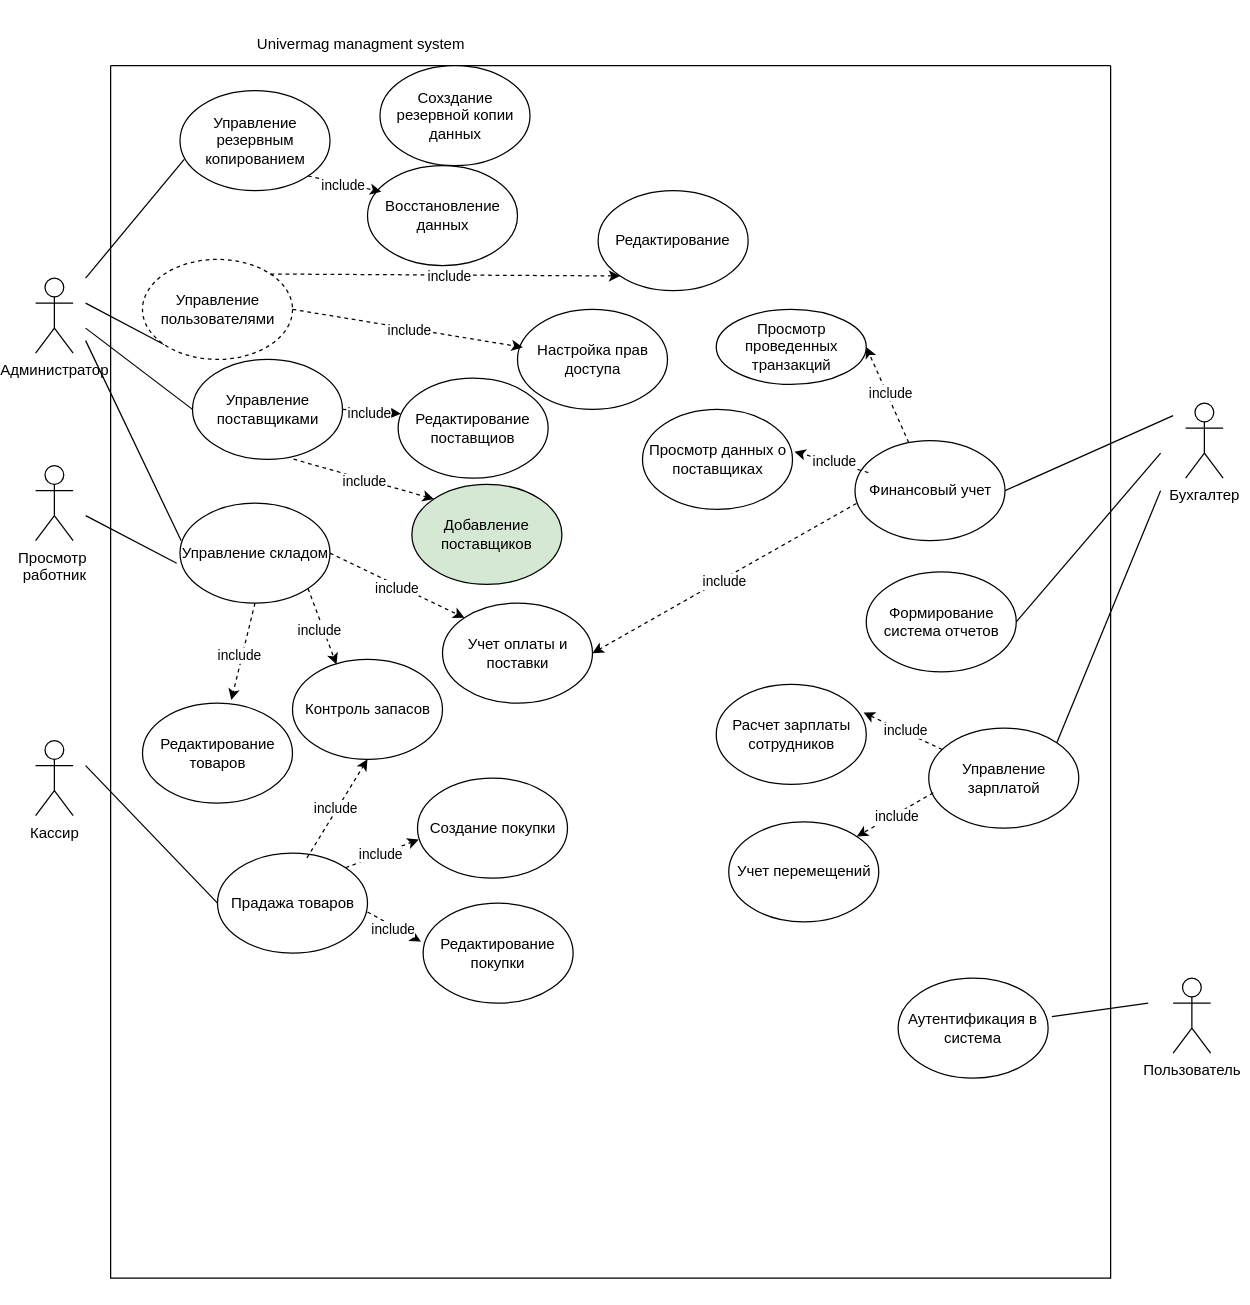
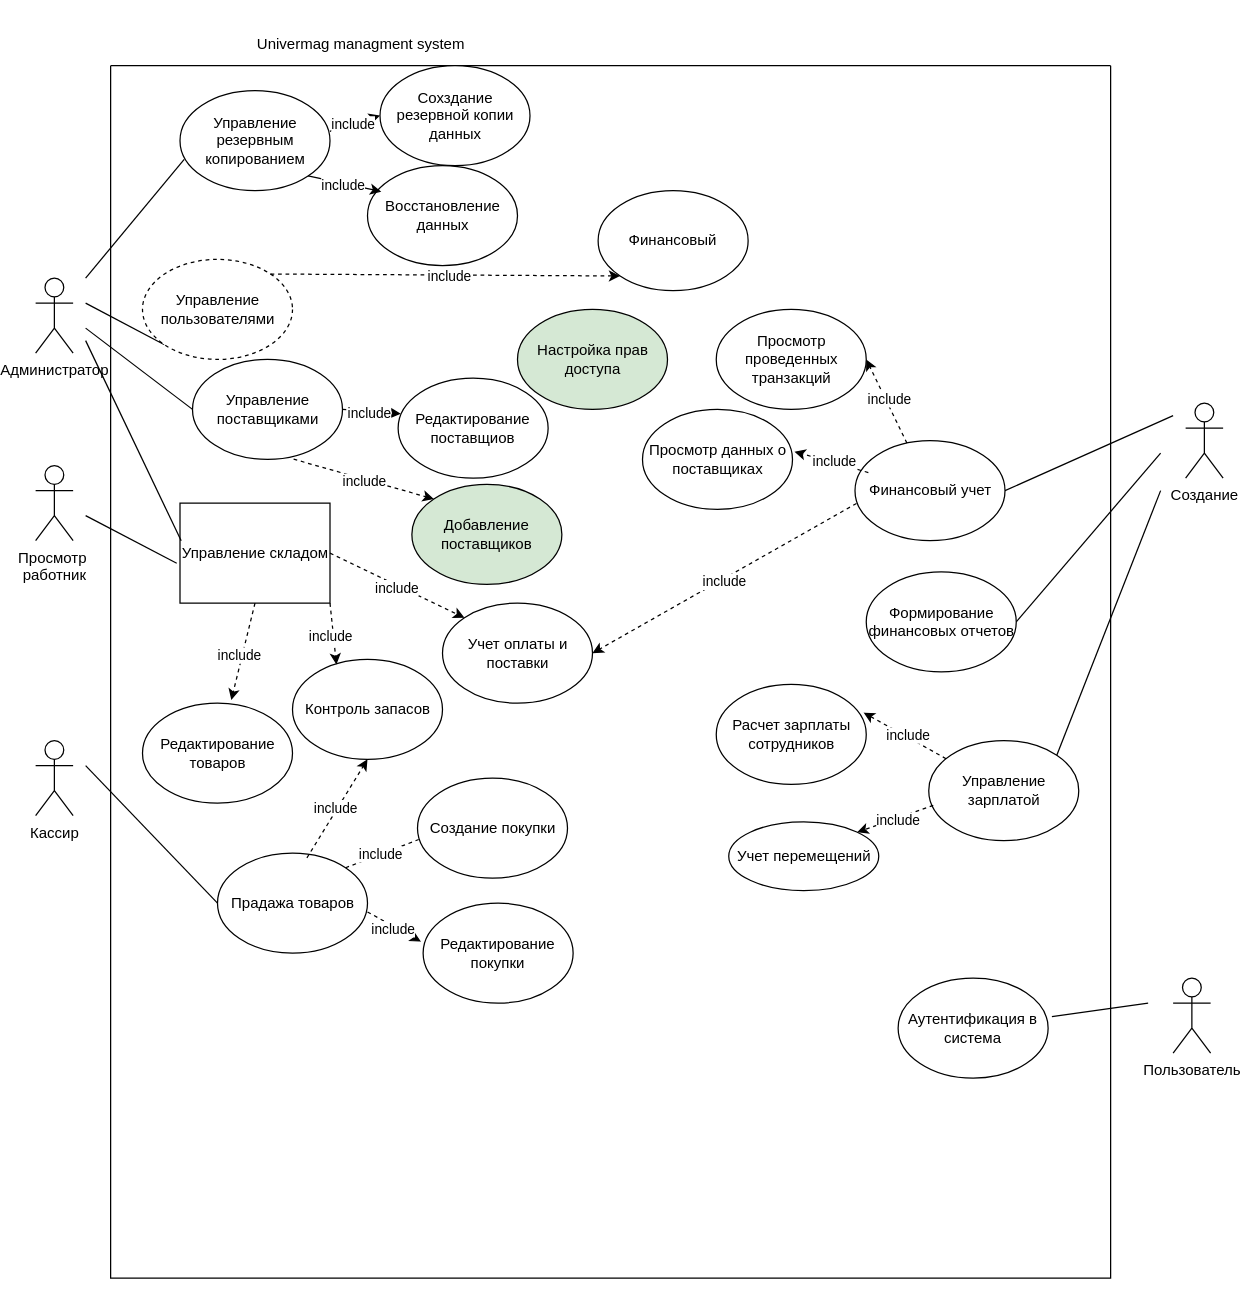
+ <mxCell id="63" value="" style="endArrow=classic;html=1;rounded=0;dashed=1;entryX=0;entryY=0.5;entryDx=0;entryDy=0;jumpStyle=arc;jumpSize=10;exitX=0.999;exitY=0.407;exitDx=0;exitDy=0;exitPerimeter=0;" edge="1" parent="10" source="61" target="62"><mxGeometry width="50" height="50" relative="1" as="geometry"><mxPoint x="162" y="162" as="sourcePoint" /><mxPoint x="400" y="150" as="targetPoint" /></mxGeometry></mxCell>
+ <mxCell id="64" value="include" style="edgeLabel;html=1;align=center;verticalAlign=middle;resizable=0;points=[];" vertex="1" connectable="0" parent="63"><mxGeometry x="0.042" relative="1" as="geometry"><mxPoint x="-3" y="1" as="offset" /></mxGeometry></mxCell>
- <mxCell id="66" value="" style="endArrow=classic;html=1;rounded=0;dashed=1;jumpStyle=arc;jumpSize=10;exitX=1;exitY=1;exitDx=0;exitDy=0;entryX=0.092;entryY=0.26;entryDx=0;entryDy=0;entryPerimeter=0;" edge="1" parent="10" source="61" target="65"><mxGeometry width="50" height="50" relative="1" as="geometry"><mxPoint x="138" y="177" as="sourcePoint" /><mxPoint x="210" y="110" as="targetPoint" /></mxGeometry></mxCell>
+ <mxCell id="66" value="" style="endArrow=classic;html=1;rounded=0;dashed=0;jumpStyle=arc;jumpSize=10;exitX=1;exitY=1;exitDx=0;exitDy=0;entryX=0.092;entryY=0.26;entryDx=0;entryDy=0;entryPerimeter=0;" edge="1" parent="10" source="61" target="65"><mxGeometry width="50" height="50" relative="1" as="geometry"><mxPoint x="138" y="177" as="sourcePoint" /><mxPoint x="210" y="110" as="targetPoint" /></mxGeometry></mxCell>
- <mxCell id="12" value="Редактирование" style="ellipse;whiteSpace=wrap;html=1;" parent="10" vertex="1"><mxGeometry x="390" y="100" width="120" height="80" as="geometry" /></mxCell>
+ <mxCell id="12" value="Финансовый" style="ellipse;whiteSpace=wrap;html=1;" parent="10" vertex="1"><mxGeometry x="390" y="100" width="120" height="80" as="geometry" /></mxCell>
- <mxCell id="23" value="" style="endArrow=classic;html=1;rounded=0;dashed=1;entryX=0.035;entryY=0.379;entryDx=0;entryDy=0;jumpStyle=arc;jumpSize=10;exitX=1;exitY=0.5;exitDx=0;exitDy=0;entryPerimeter=0;" edge="1" parent="10" source="20" target="13"><mxGeometry width="50" height="50" relative="1" as="geometry"><mxPoint x="281.5" y="172" as="sourcePoint" /><mxPoint x="385.5" y="170" as="targetPoint" /></mxGeometry></mxCell>
- <mxCell id="24" value="include" style="edgeLabel;html=1;align=center;verticalAlign=middle;resizable=0;points=[];" vertex="1" connectable="0" parent="23"><mxGeometry x="0.042" relative="1" as="geometry"><mxPoint x="-3" y="1" as="offset" /></mxGeometry></mxCell>
- <mxCell id="45" value="Просмотр проведенных транзакций" style="ellipse;whiteSpace=wrap;html=1;" parent="10" vertex="1"><mxGeometry x="484.5" y="195" width="120" height="60" as="geometry" /></mxCell>
+ <mxCell id="45" value="Просмотр проведенных транзакций" style="ellipse;whiteSpace=wrap;html=1;" parent="10" vertex="1"><mxGeometry x="484.5" y="195" width="120" height="80" as="geometry" /></mxCell>
- <mxCell id="13" value="Настройка прав доступа" style="ellipse;whiteSpace=wrap;html=1;" vertex="1" parent="10"><mxGeometry x="325.5" y="195" width="120" height="80" as="geometry" /></mxCell>
+ <mxCell id="13" value="Настройка прав доступа" style="ellipse;whiteSpace=wrap;html=1;fillColor=#d5e8d4;" vertex="1" parent="10"><mxGeometry x="325.5" y="195" width="120" height="80" as="geometry" /></mxCell>
- <mxCell id="4" value="Бухгалтер" style="shape=umlActor;verticalLabelPosition=bottom;verticalAlign=top;html=1;outlineConnect=0;" parent="1" vertex="1"><mxGeometry x="940" y="322" width="30" height="60" as="geometry" /></mxCell>
+ <mxCell id="4" value="Создание" style="shape=umlActor;verticalLabelPosition=bottom;verticalAlign=top;html=1;outlineConnect=0;" parent="1" vertex="1"><mxGeometry x="940" y="322" width="30" height="60" as="geometry" /></mxCell>
- <mxCell id="25" value="Управление складом" style="ellipse;whiteSpace=wrap;html=1;" vertex="1" parent="10"><mxGeometry x="55.5" y="350" width="120" height="80" as="geometry" /></mxCell>
+ <mxCell id="25" value="Управление складом" style="whiteSpace=wrap;html=1;rounded=0;" vertex="1" parent="10"><mxGeometry x="55.5" y="350" width="120" height="80" as="geometry" /></mxCell>
- <mxCell id="51" value="Формирование система отчетов" style="ellipse;whiteSpace=wrap;html=1;" parent="10" vertex="1"><mxGeometry x="604.5" y="405" width="120" height="80" as="geometry" /></mxCell>
+ <mxCell id="51" value="Формирование финансовых отчетов" style="ellipse;whiteSpace=wrap;html=1;" parent="10" vertex="1"><mxGeometry x="604.5" y="405" width="120" height="80" as="geometry" /></mxCell>
- <mxCell id="52" value="Управление зарплатой" style="ellipse;whiteSpace=wrap;html=1;" vertex="1" parent="10"><mxGeometry x="654.5" y="530" width="120" height="80" as="geometry" /></mxCell>
+ <mxCell id="52" value="Управление зарплатой" style="ellipse;whiteSpace=wrap;html=1;" vertex="1" parent="10"><mxGeometry x="654.5" y="540" width="120" height="80" as="geometry" /></mxCell>
- <mxCell id="38" value="" style="endArrow=classic;html=1;rounded=0;dashed=1;entryX=0.008;entryY=0.614;entryDx=0;entryDy=0;jumpStyle=arc;jumpSize=10;exitX=1;exitY=0;exitDx=0;exitDy=0;entryPerimeter=0;" edge="1" parent="10" source="35" target="36"><mxGeometry width="50" height="50" relative="1" as="geometry"><mxPoint x="125.5" y="440" as="sourcePoint" /><mxPoint x="106.5" y="518" as="targetPoint" /></mxGeometry></mxCell>
+ <mxCell id="38" value="" style="endArrow=none;html=1;rounded=0;dashed=1;entryX=0.008;entryY=0.614;entryDx=0;entryDy=0;jumpStyle=arc;jumpSize=10;exitX=1;exitY=0;exitDx=0;exitDy=0;entryPerimeter=0;" edge="1" parent="10" source="35" target="36"><mxGeometry width="50" height="50" relative="1" as="geometry"><mxPoint x="125.5" y="440" as="sourcePoint" /><mxPoint x="106.5" y="518" as="targetPoint" /></mxGeometry></mxCell>
- <mxCell id="54" value="Учет перемещений" style="ellipse;whiteSpace=wrap;html=1;" vertex="1" parent="10"><mxGeometry x="494.5" y="605" width="120" height="80" as="geometry" /></mxCell>
+ <mxCell id="54" value="Учет перемещений" style="ellipse;whiteSpace=wrap;html=1;" vertex="1" parent="10"><mxGeometry x="494.5" y="605" width="120" height="55" as="geometry" /></mxCell>
